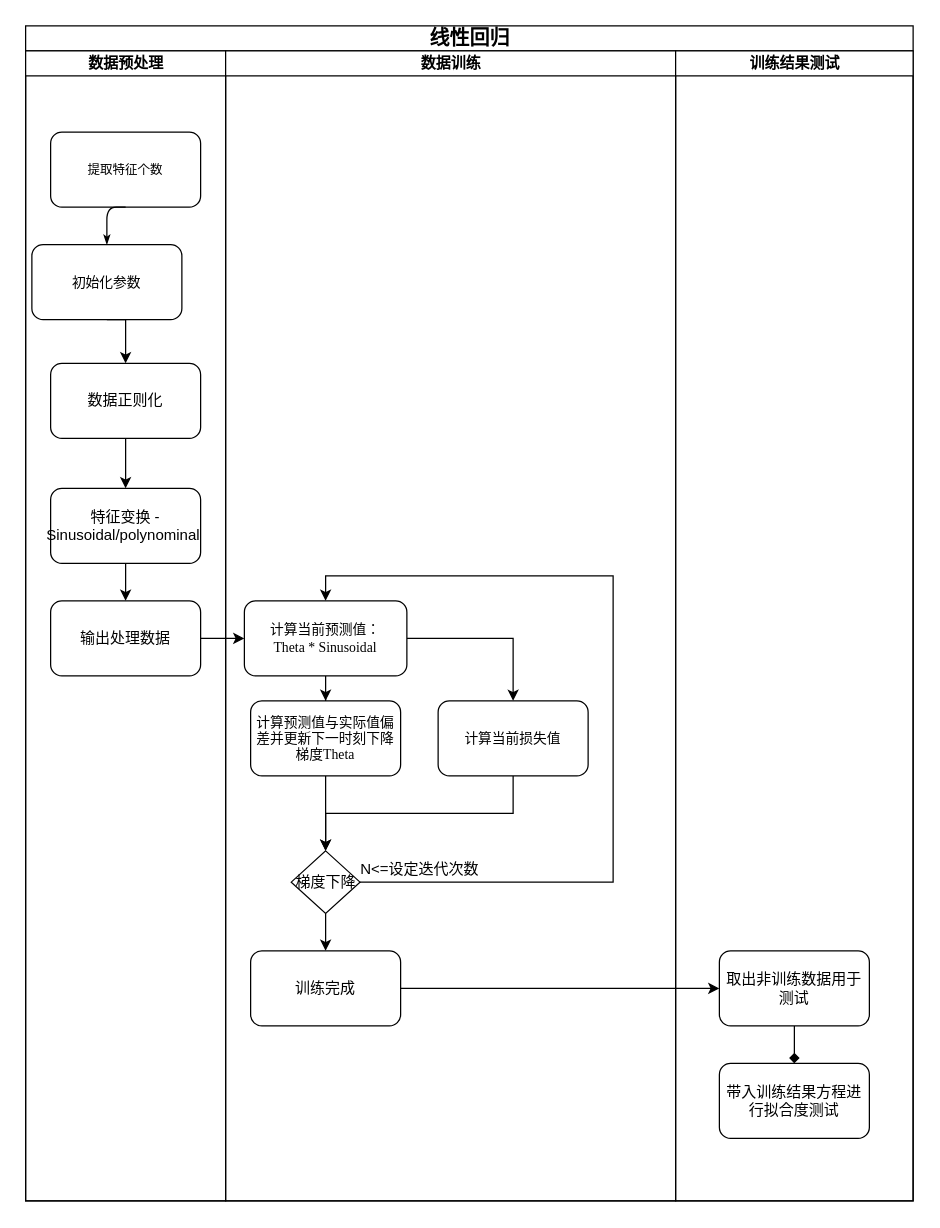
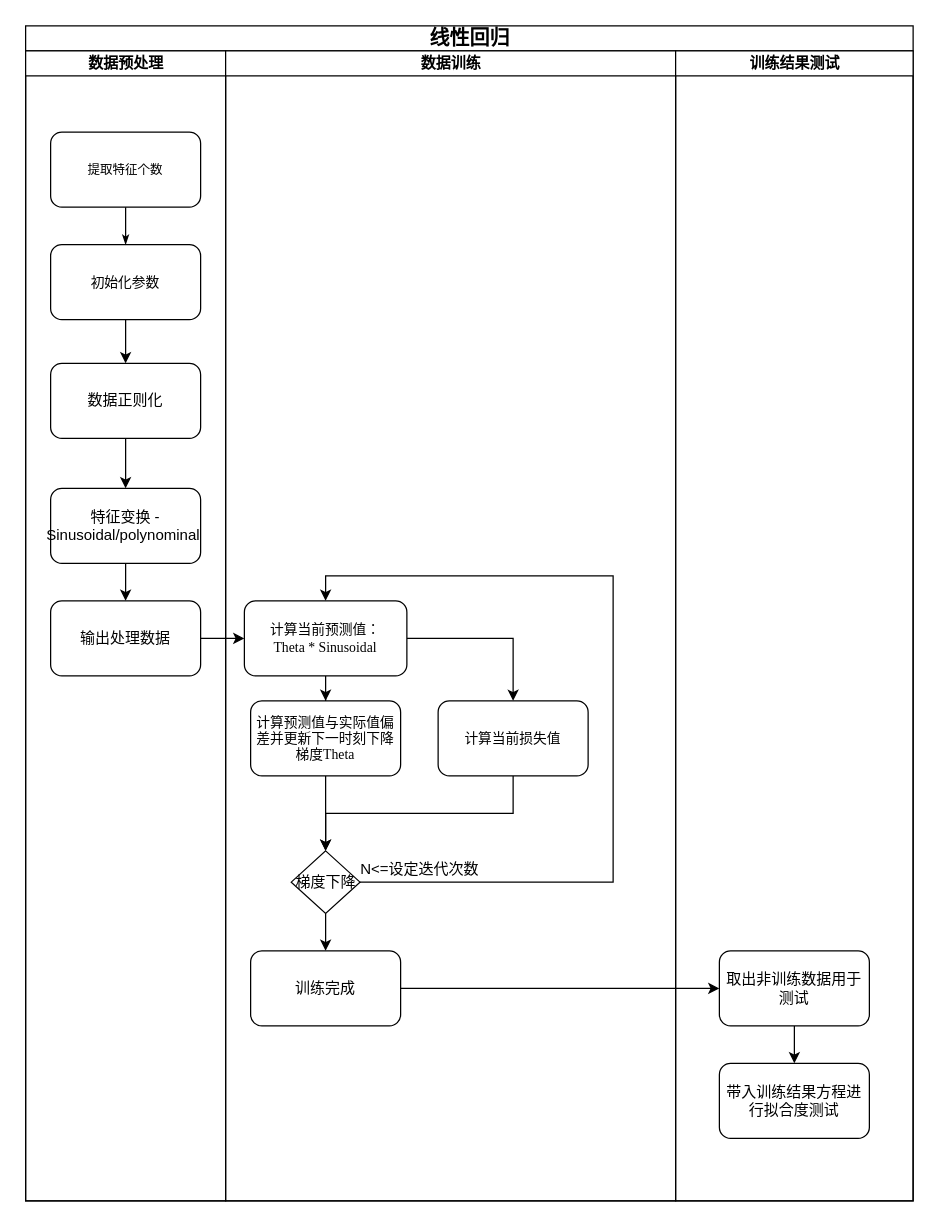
- <mxCell id="6" value="&lt;font style=&quot;font-size: 11px;&quot;&gt;初始化参数&lt;/font&gt;" style="rounded=1;whiteSpace=wrap;html=1;shadow=0;labelBackgroundColor=none;strokeWidth=1;fontFamily=Verdana;fontSize=8;align=center;" parent="3" vertex="1"><mxGeometry x="5" y="155" width="120" height="60" as="geometry" /></mxCell>
+ <mxCell id="6" value="&lt;font style=&quot;font-size: 11px;&quot;&gt;初始化参数&lt;/font&gt;" style="rounded=1;whiteSpace=wrap;html=1;shadow=0;labelBackgroundColor=none;strokeWidth=1;fontFamily=Verdana;fontSize=8;align=center;" parent="3" vertex="1"><mxGeometry x="20" y="155" width="120" height="60" as="geometry" /></mxCell>
- <mxCell id="27" value="" style="edgeStyle=orthogonalEdgeStyle;rounded=0;orthogonalLoop=1;jettySize=auto;html=1;endArrow=diamond;" edge="1" parent="26" source="28" target="29"><mxGeometry relative="1" as="geometry" /></mxCell>
+ <mxCell id="27" value="" style="edgeStyle=orthogonalEdgeStyle;rounded=0;orthogonalLoop=1;jettySize=auto;html=1;" edge="1" parent="26" source="28" target="29"><mxGeometry relative="1" as="geometry" /></mxCell>
